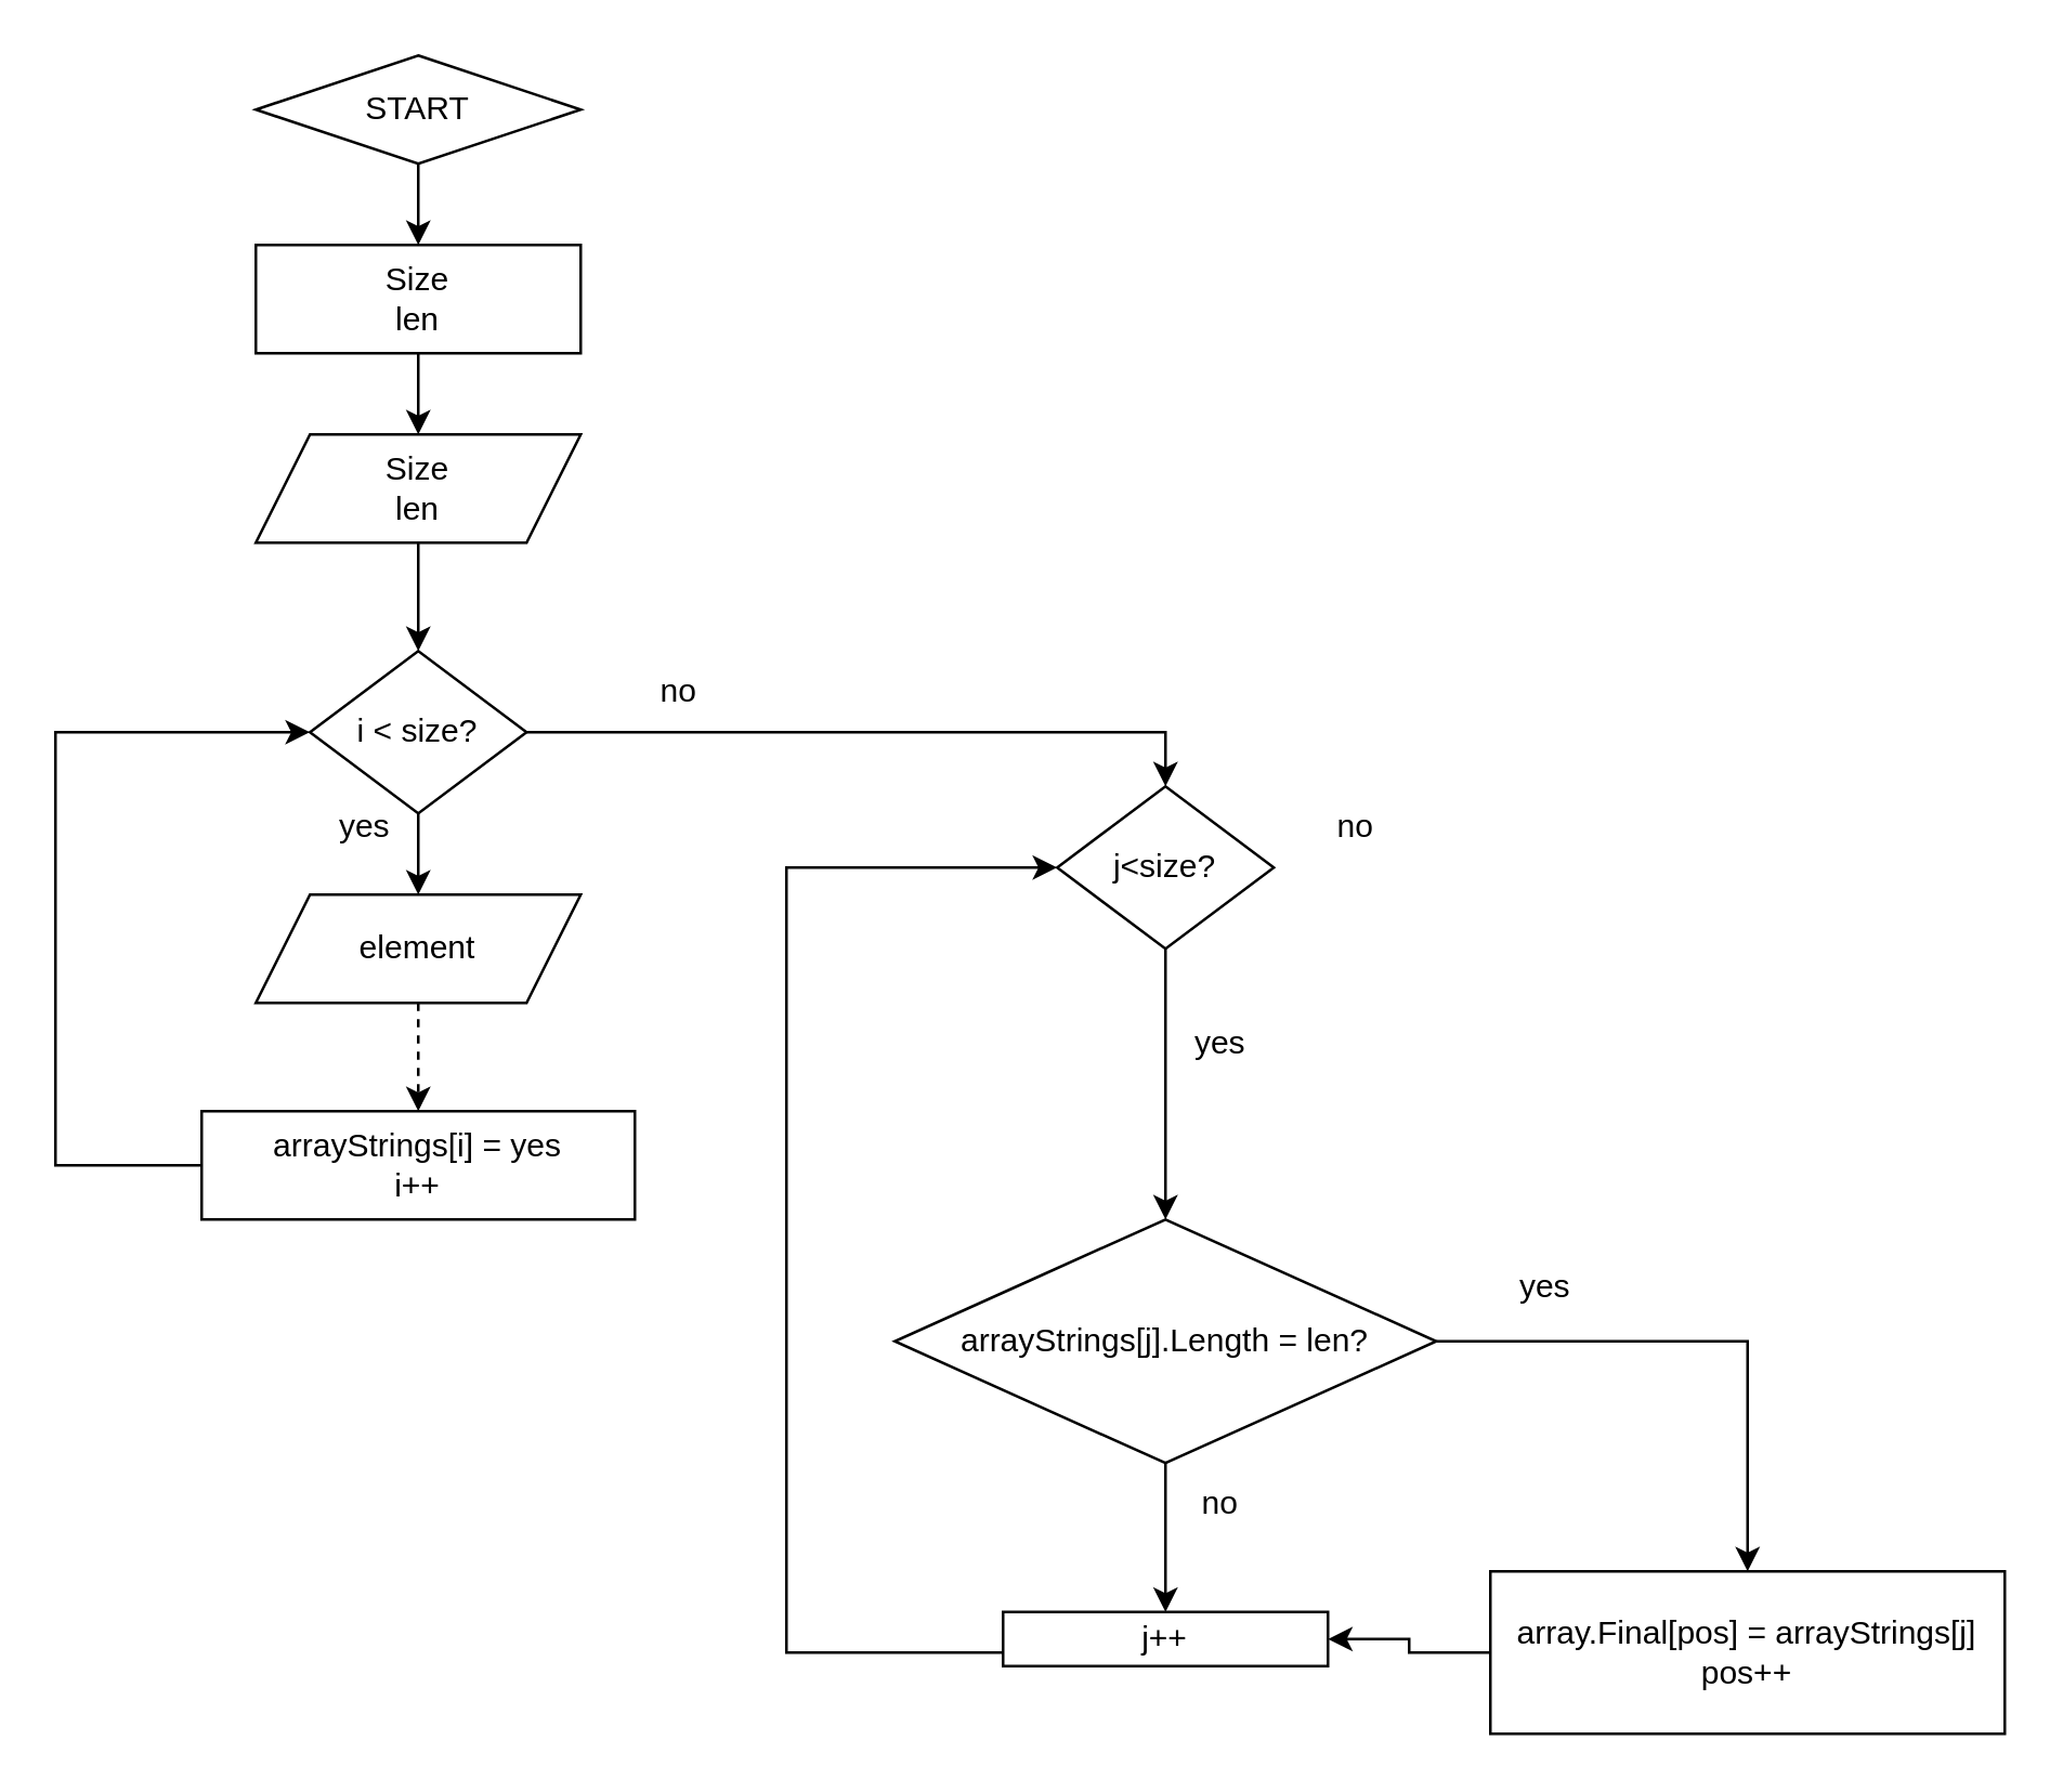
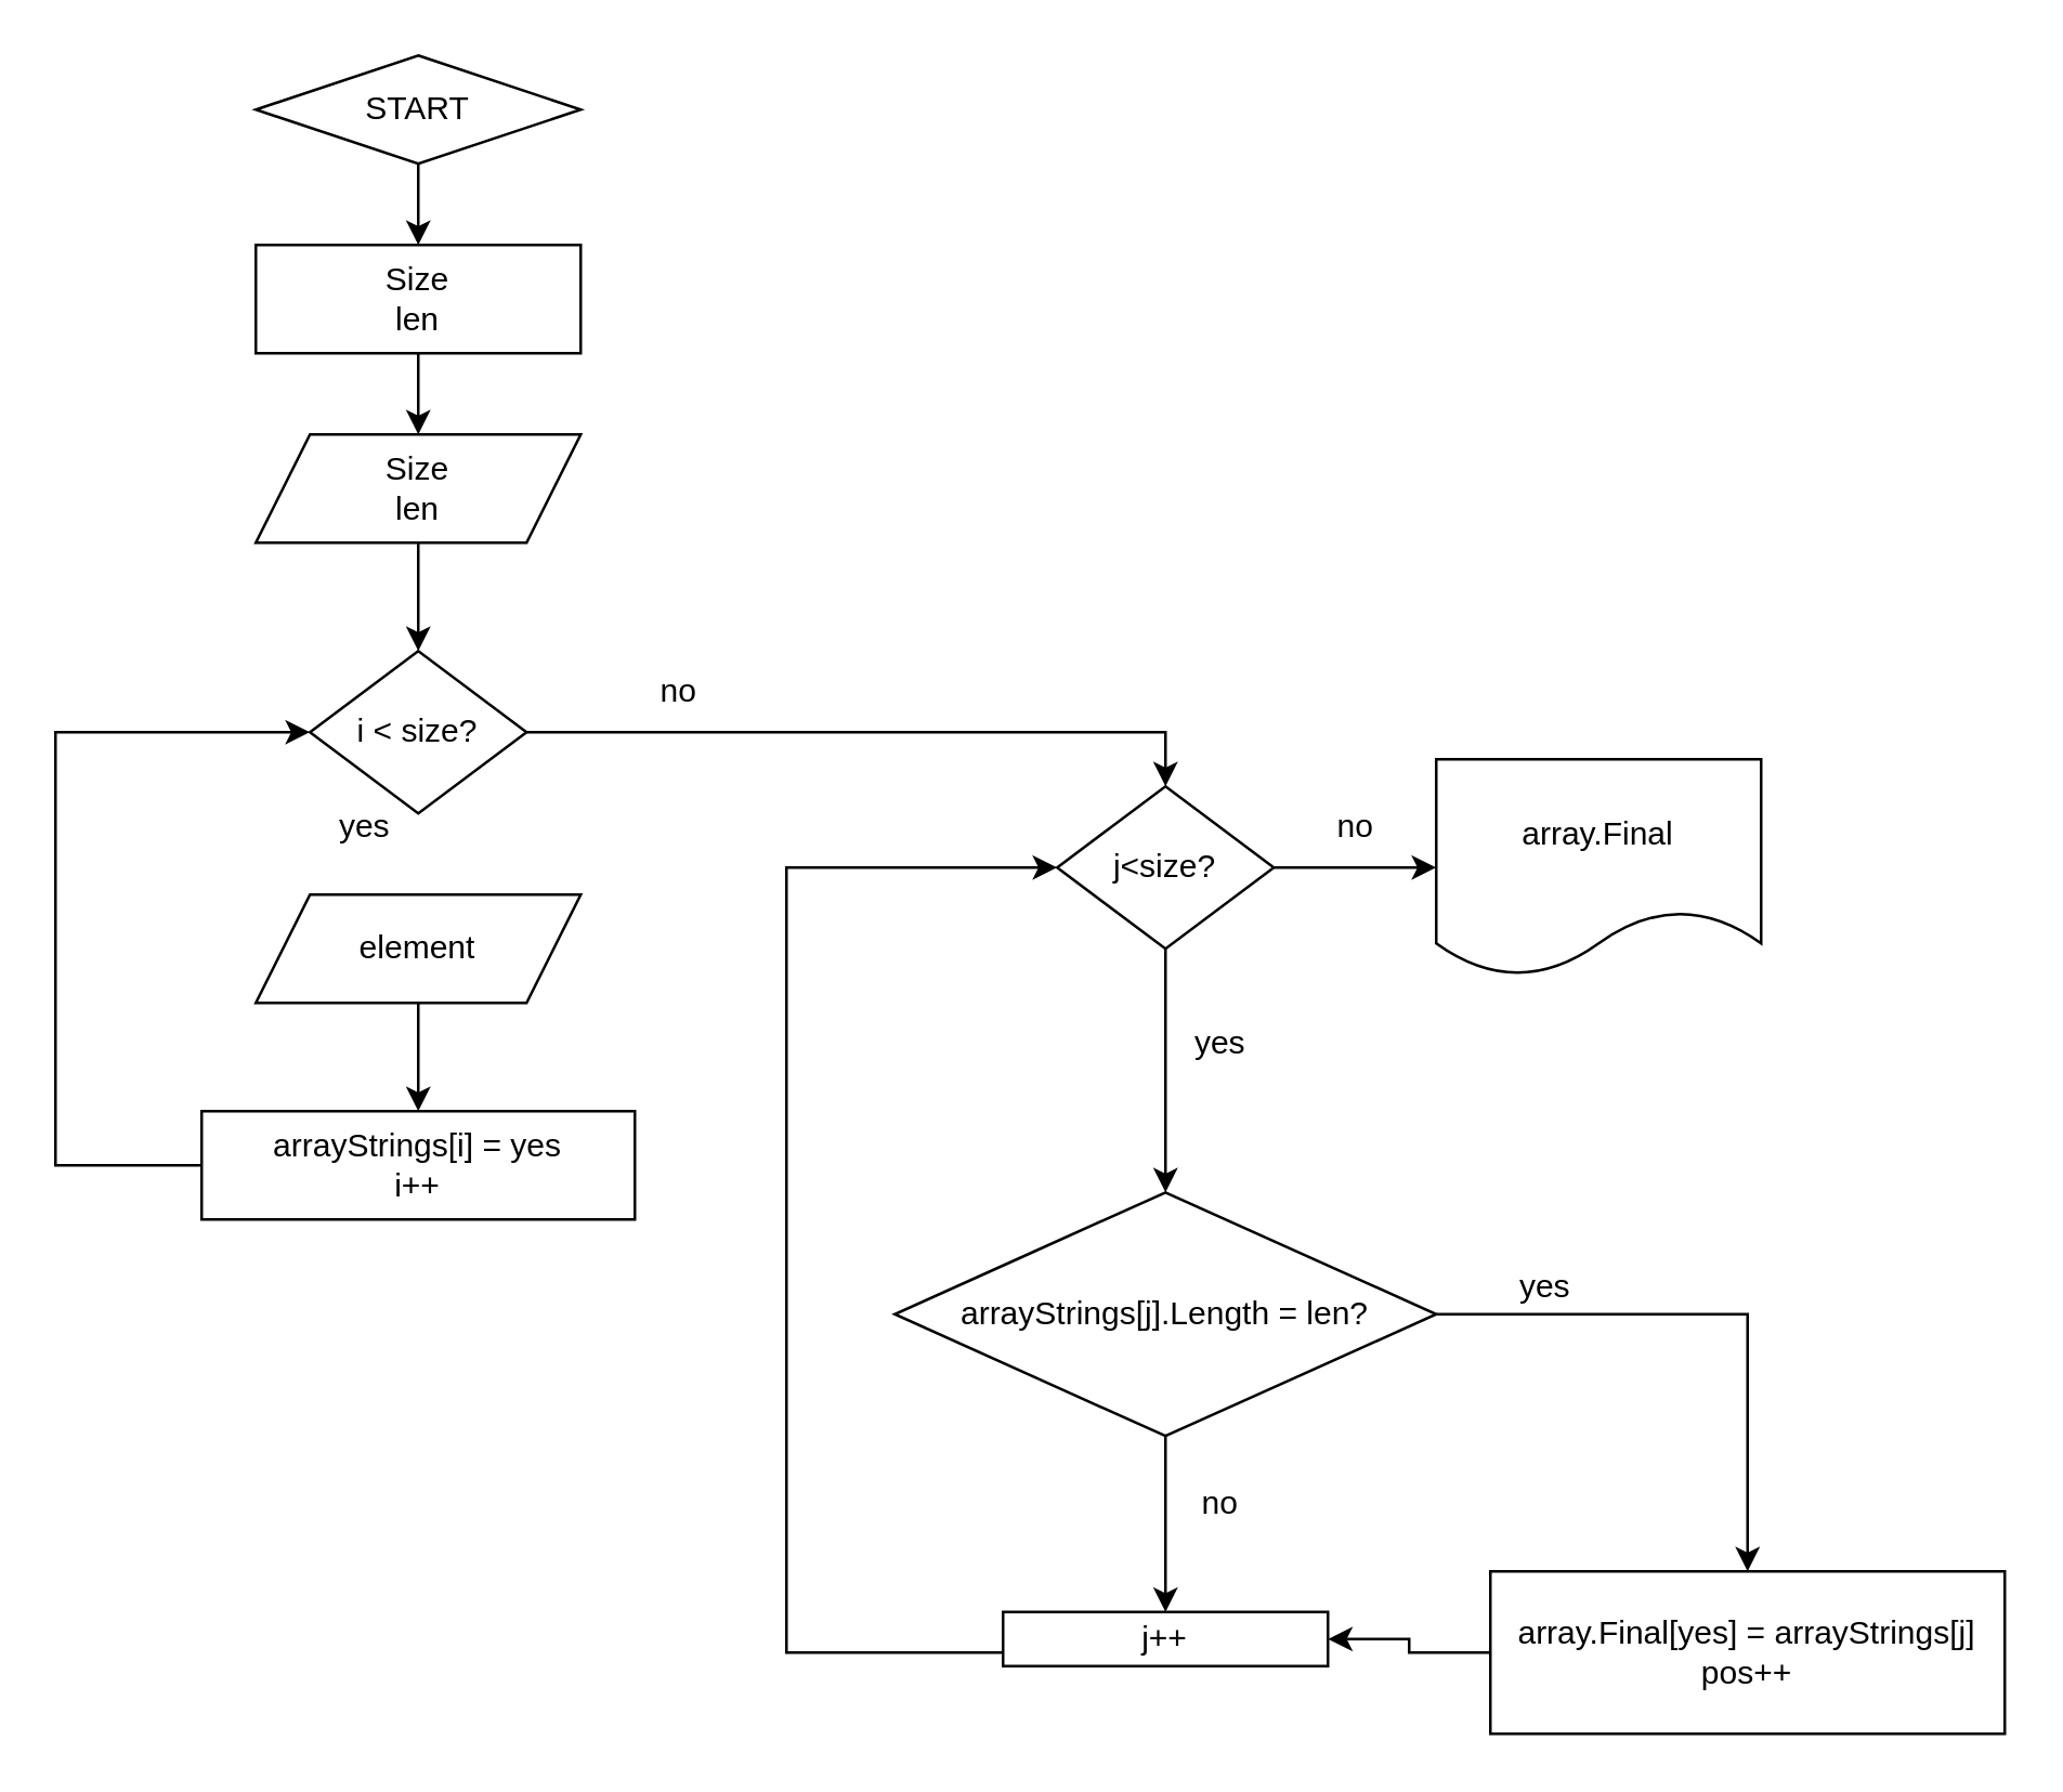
- <mxCell id="8" value="" style="edgeStyle=orthogonalEdgeStyle;rounded=0;orthogonalLoop=1;jettySize=auto;html=1;" edge="1" parent="1" source="10" target="12"><mxGeometry relative="1" as="geometry" /></mxCell>
+ <mxCell id="15" value="" style="edgeStyle=orthogonalEdgeStyle;rounded=0;orthogonalLoop=1;jettySize=auto;html=1;" edge="1" parent="1" source="17" target="18"><mxGeometry relative="1" as="geometry" /></mxCell>
+ <mxCell id="18" value="array.Final" style="shape=document;whiteSpace=wrap;html=1;boundedLbl=1;rounded=1;arcSize=0;" vertex="1" parent="1"><mxGeometry x="530" y="280" width="120" height="80" as="geometry" /></mxCell>
- <mxCell id="11" value="" style="edgeStyle=orthogonalEdgeStyle;rounded=0;orthogonalLoop=1;jettySize=auto;html=1;dashed=1;" edge="1" parent="1" source="12" target="14"><mxGeometry relative="1" as="geometry" /></mxCell>
+ <mxCell id="11" value="" style="edgeStyle=orthogonalEdgeStyle;rounded=0;orthogonalLoop=1;jettySize=auto;html=1;" edge="1" parent="1" source="12" target="14"><mxGeometry relative="1" as="geometry" /></mxCell>
- <mxCell id="21" value="arrayStrings[j].Length = len?" style="rhombus;whiteSpace=wrap;html=1;rounded=1;arcSize=0;" vertex="1" parent="1"><mxGeometry x="330" y="450" width="200" height="90" as="geometry" /></mxCell>
+ <mxCell id="21" value="arrayStrings[j].Length = len?" style="rhombus;whiteSpace=wrap;html=1;rounded=1;arcSize=0;" vertex="1" parent="1"><mxGeometry x="330" y="440" width="200" height="90" as="geometry" /></mxCell>
- <mxCell id="23" value="array.Final[pos] = arrayStrings[j]&lt;br&gt;pos++" style="whiteSpace=wrap;html=1;rounded=1;arcSize=0;" vertex="1" parent="1"><mxGeometry x="550" y="580" width="190" height="60" as="geometry" /></mxCell>
+ <mxCell id="23" value="array.Final[yes] = arrayStrings[j]&lt;br&gt;pos++" style="whiteSpace=wrap;html=1;rounded=1;arcSize=0;" vertex="1" parent="1"><mxGeometry x="550" y="580" width="190" height="60" as="geometry" /></mxCell>
